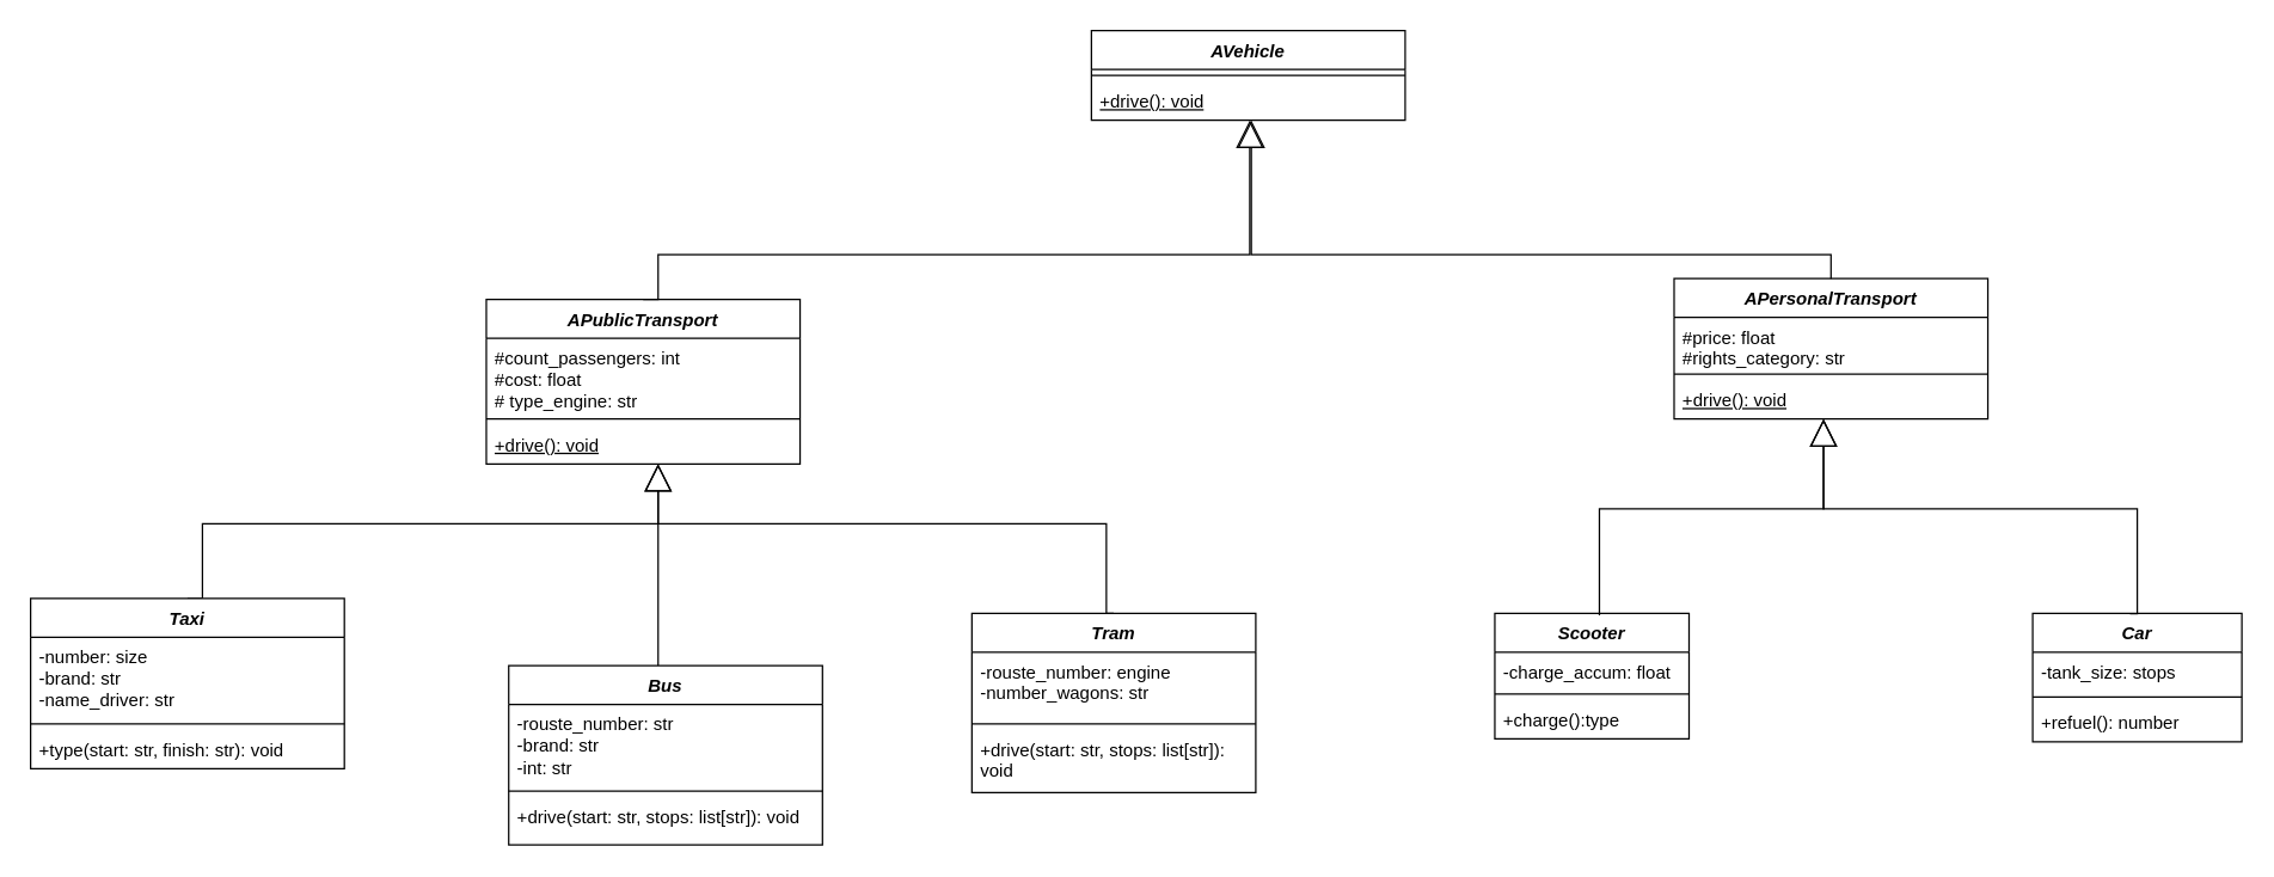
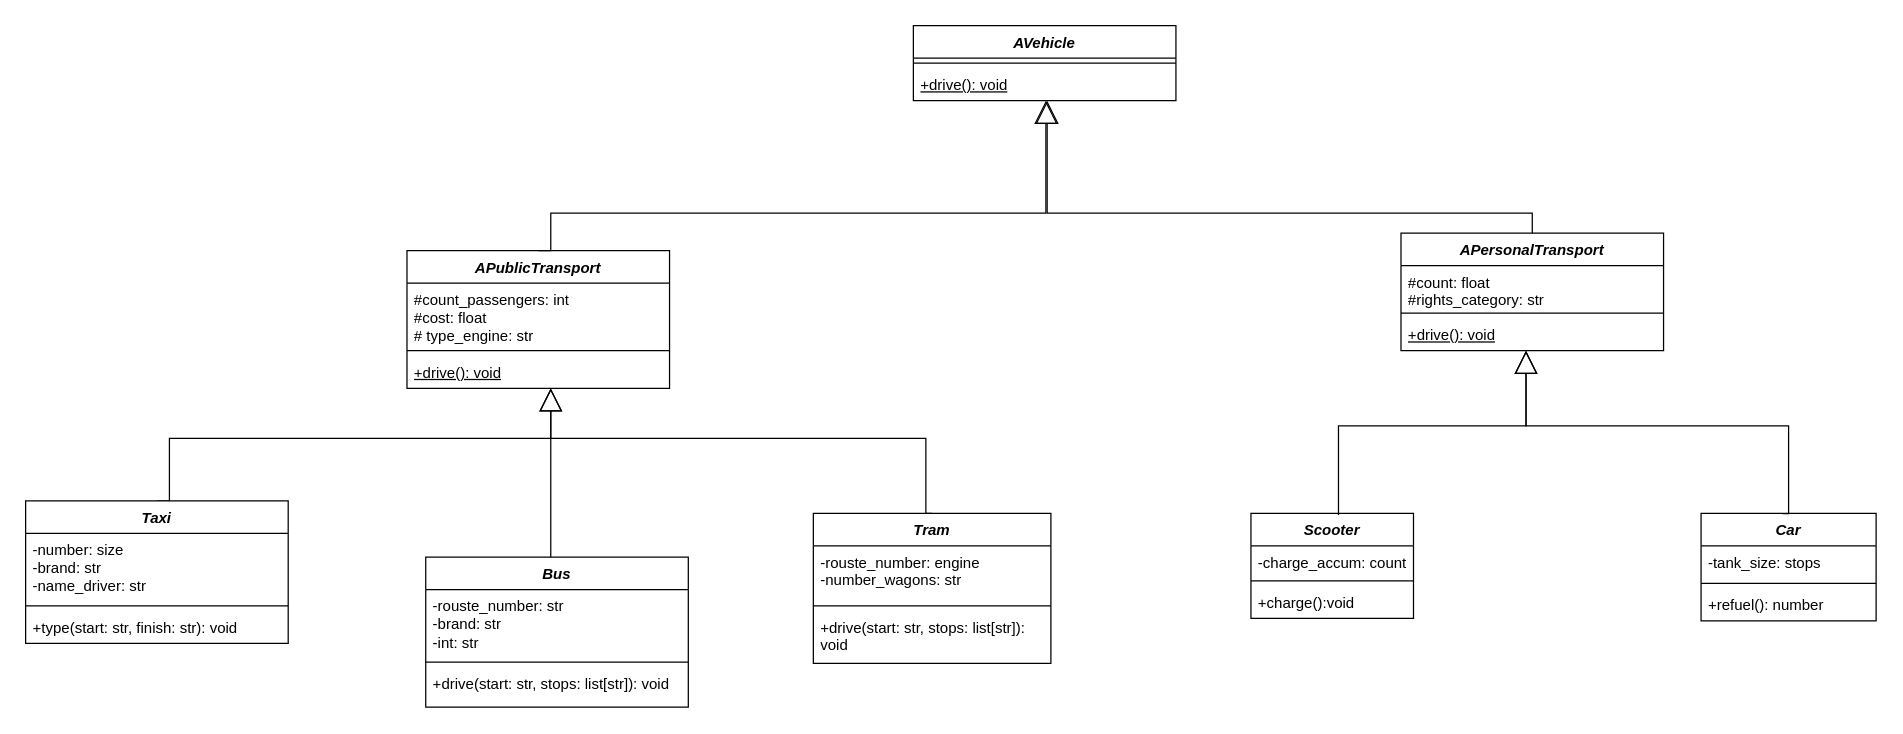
- <mxCell id="10" value="#price: float&lt;div&gt;#rights_category: str&lt;/div&gt;&lt;div&gt;&lt;br&gt;&lt;/div&gt;" style="text;strokeColor=none;fillColor=none;align=left;verticalAlign=top;spacingLeft=4;spacingRight=4;overflow=hidden;rotatable=0;points=[[0,0.5],[1,0.5]];portConstraint=eastwest;whiteSpace=wrap;html=1;" parent="9" vertex="1"><mxGeometry y="26" width="210" height="34" as="geometry" /></mxCell>
+ <mxCell id="10" value="#count: float&lt;div&gt;#rights_category: str&lt;/div&gt;&lt;div&gt;&lt;br&gt;&lt;/div&gt;" style="text;strokeColor=none;fillColor=none;align=left;verticalAlign=top;spacingLeft=4;spacingRight=4;overflow=hidden;rotatable=0;points=[[0,0.5],[1,0.5]];portConstraint=eastwest;whiteSpace=wrap;html=1;" parent="9" vertex="1"><mxGeometry y="26" width="210" height="34" as="geometry" /></mxCell>
- <mxCell id="22" value="-charge_accum: float" style="text;strokeColor=none;fillColor=none;align=left;verticalAlign=top;spacingLeft=4;spacingRight=4;overflow=hidden;rotatable=0;points=[[0,0.5],[1,0.5]];portConstraint=eastwest;whiteSpace=wrap;html=1;" parent="21" vertex="1"><mxGeometry y="26" width="130" height="24" as="geometry" /></mxCell>
+ <mxCell id="22" value="-charge_accum: count" style="text;strokeColor=none;fillColor=none;align=left;verticalAlign=top;spacingLeft=4;spacingRight=4;overflow=hidden;rotatable=0;points=[[0,0.5],[1,0.5]];portConstraint=eastwest;whiteSpace=wrap;html=1;" parent="21" vertex="1"><mxGeometry y="26" width="130" height="24" as="geometry" /></mxCell>
- <mxCell id="24" value="+charge():type" style="text;strokeColor=none;fillColor=none;align=left;verticalAlign=top;spacingLeft=4;spacingRight=4;overflow=hidden;rotatable=0;points=[[0,0.5],[1,0.5]];portConstraint=eastwest;whiteSpace=wrap;html=1;" parent="21" vertex="1"><mxGeometry y="58" width="130" height="26" as="geometry" /></mxCell>
+ <mxCell id="24" value="+charge():void" style="text;strokeColor=none;fillColor=none;align=left;verticalAlign=top;spacingLeft=4;spacingRight=4;overflow=hidden;rotatable=0;points=[[0,0.5],[1,0.5]];portConstraint=eastwest;whiteSpace=wrap;html=1;" parent="21" vertex="1"><mxGeometry y="58" width="130" height="26" as="geometry" /></mxCell>
